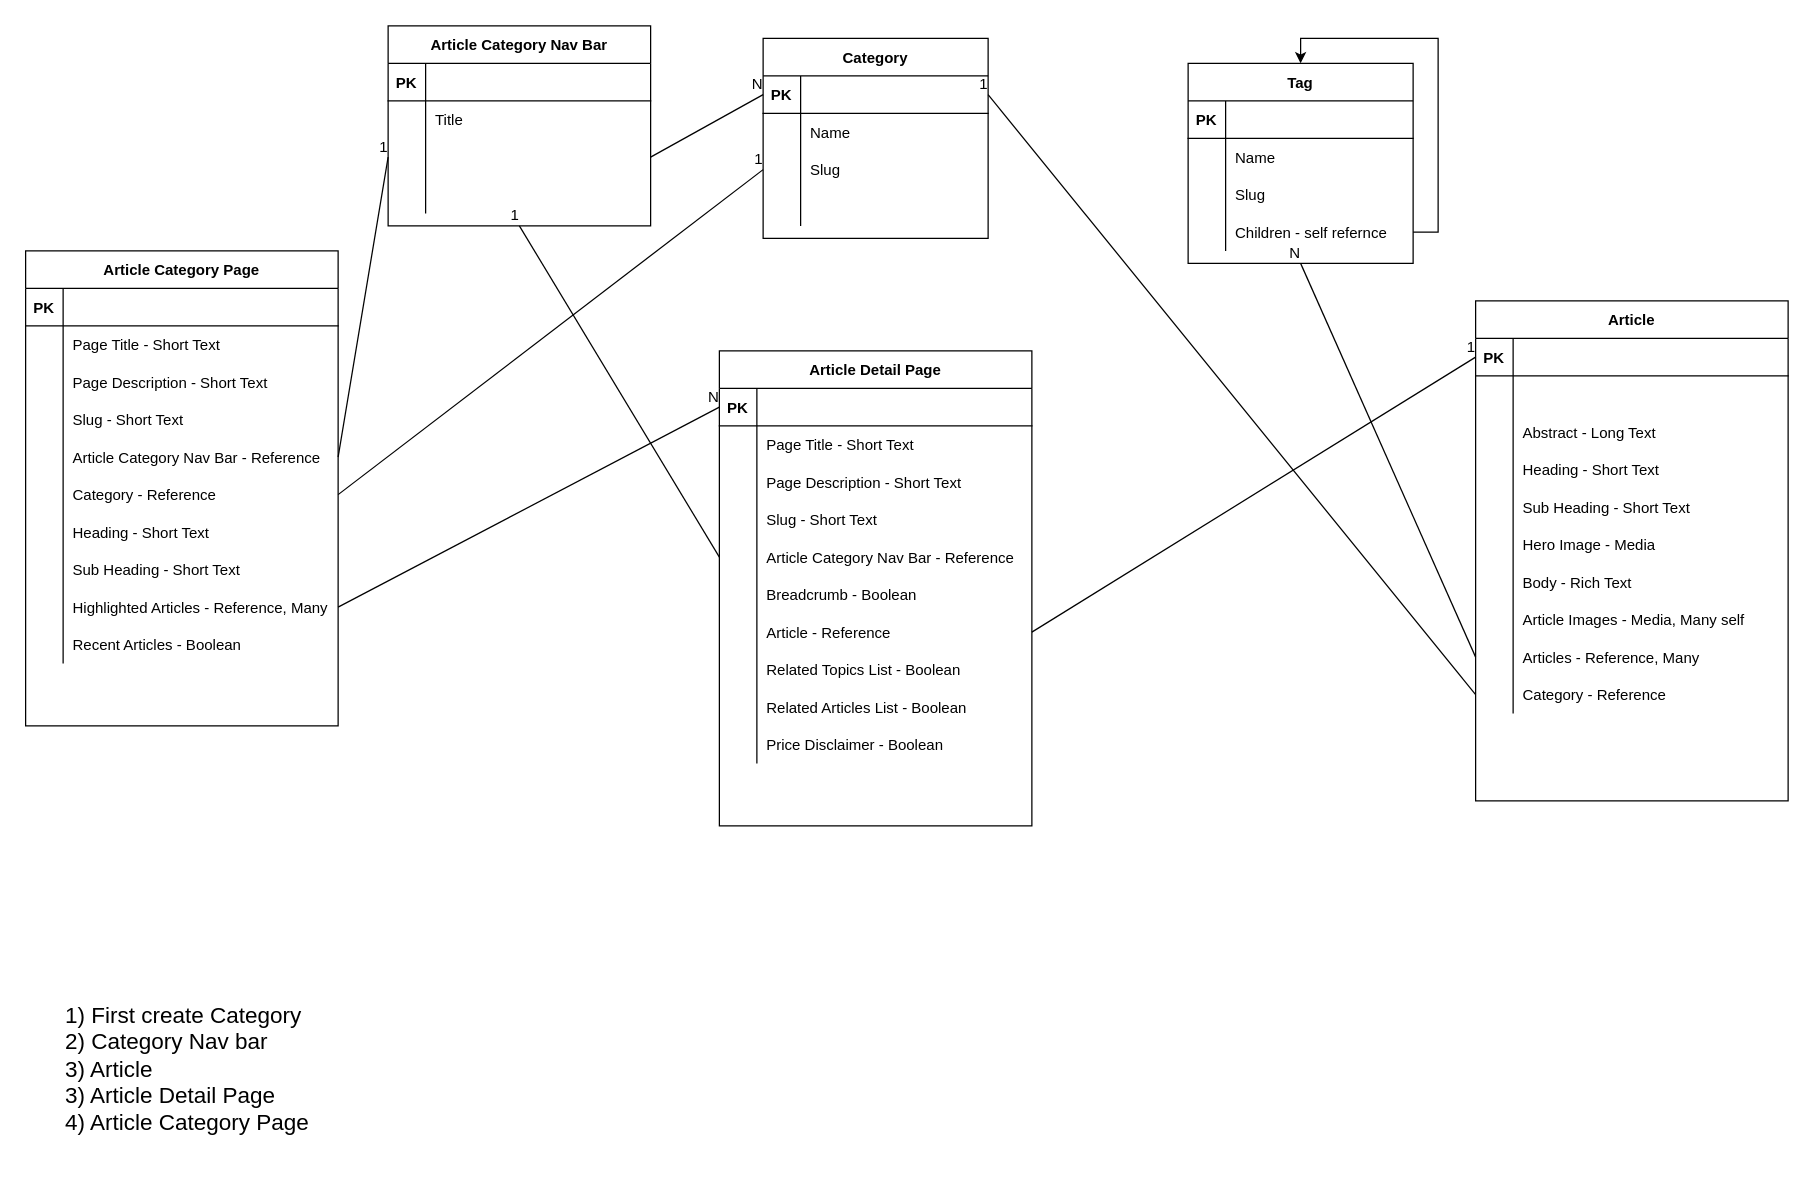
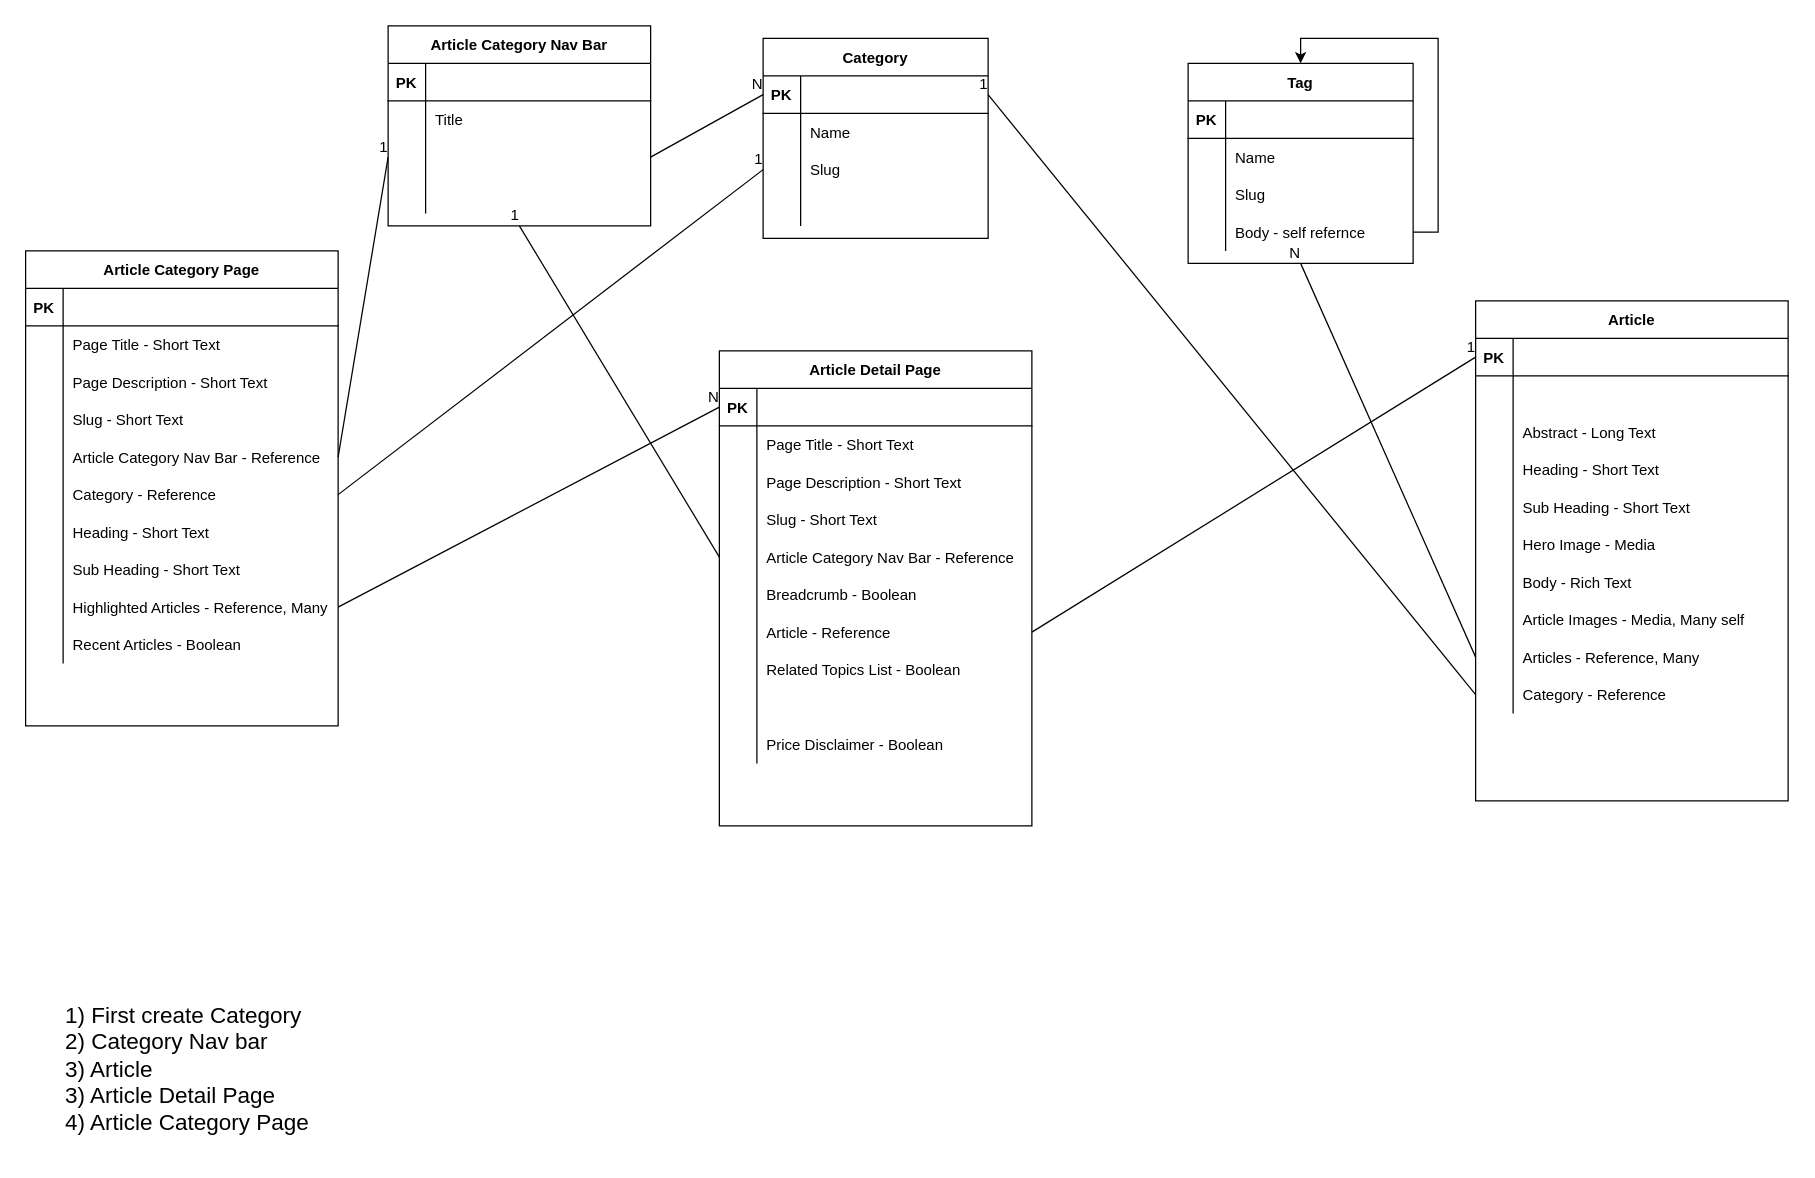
- <mxCell id="132" value="Children - self refernce" style="shape=partialRectangle;connectable=0;fillColor=none;top=0;left=0;bottom=0;right=0;align=left;spacingLeft=6;overflow=hidden;" parent="130" vertex="1"><mxGeometry x="30" width="150" height="30" as="geometry" /></mxCell>
+ <mxCell id="132" value="Body - self refernce" style="shape=partialRectangle;connectable=0;fillColor=none;top=0;left=0;bottom=0;right=0;align=left;spacingLeft=6;overflow=hidden;" parent="130" vertex="1"><mxGeometry x="30" width="150" height="30" as="geometry" /></mxCell>
- <mxCell id="59" value="Related Articles List - Boolean" style="shape=partialRectangle;overflow=hidden;connectable=0;fillColor=none;top=0;left=0;bottom=0;right=0;align=left;spacingLeft=6;" parent="57" vertex="1"><mxGeometry x="30" width="220" height="30" as="geometry" /></mxCell>
